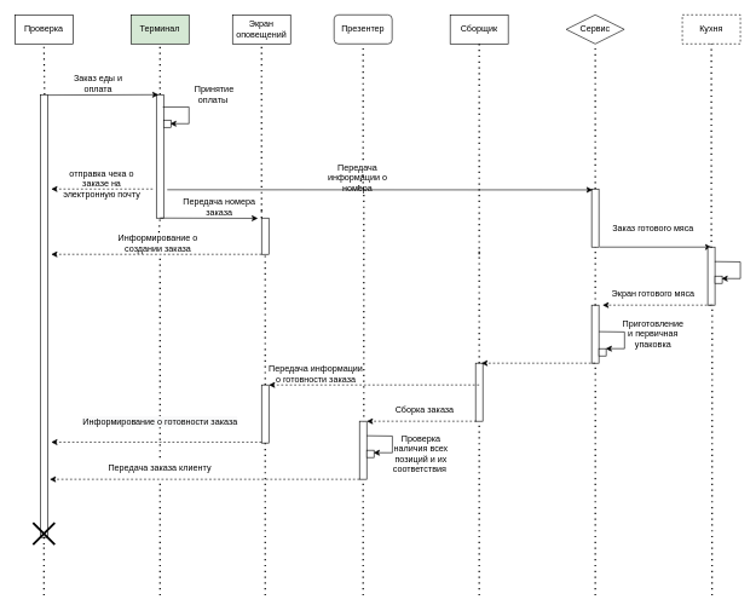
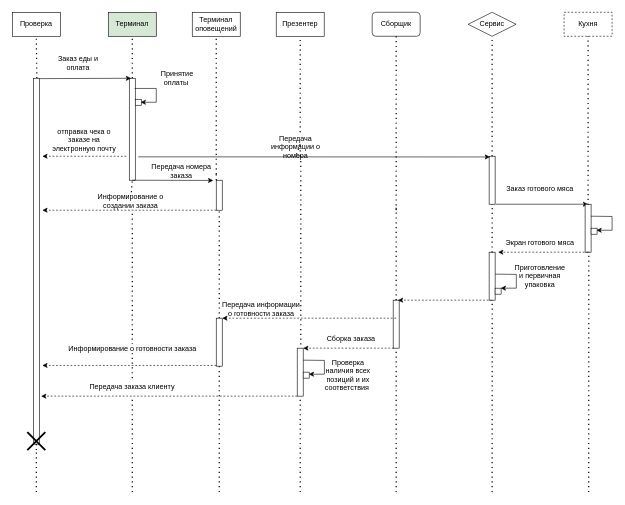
- <mxCell id="54" value="Экран оповещений" style="rounded=0;whiteSpace=wrap;html=1;" vertex="1" parent="1"><mxGeometry x="320" y="20" width="80" height="40" as="geometry" /></mxCell>
+ <mxCell id="54" value="Терминал оповещений" style="rounded=0;whiteSpace=wrap;html=1;" vertex="1" parent="1"><mxGeometry x="320" y="20" width="80" height="40" as="geometry" /></mxCell>
- <mxCell id="13" value="Презентер" style="whiteSpace=wrap;html=1;rounded=1;" parent="1" vertex="1"><mxGeometry x="460" y="20" width="80" height="40" as="geometry" /></mxCell>
+ <mxCell id="13" value="Презентер" style="rounded=0;whiteSpace=wrap;html=1;" parent="1" vertex="1"><mxGeometry x="460" y="20" width="80" height="40" as="geometry" /></mxCell>
- <mxCell id="14" value="&lt;font style=&quot;vertical-align: inherit;&quot;&gt;&lt;font style=&quot;vertical-align: inherit;&quot;&gt;Сборщик&lt;/font&gt;&lt;/font&gt;" style="rounded=0;whiteSpace=wrap;html=1;" parent="1" vertex="1"><mxGeometry x="620" y="20" width="80" height="40" as="geometry" /></mxCell>
+ <mxCell id="14" value="&lt;font style=&quot;vertical-align: inherit;&quot;&gt;&lt;font style=&quot;vertical-align: inherit;&quot;&gt;Сборщик&lt;/font&gt;&lt;/font&gt;" style="whiteSpace=wrap;html=1;rounded=1;" parent="1" vertex="1"><mxGeometry x="620" y="20" width="80" height="40" as="geometry" /></mxCell>
- <mxCell id="12" value="Заказ еды и оплата" style="text;html=1;strokeColor=none;fillColor=none;align=center;verticalAlign=middle;whiteSpace=wrap;rounded=0;" parent="1" vertex="1"><mxGeometry x="90" y="100" width="90" height="30" as="geometry" /></mxCell>
+ <mxCell id="12" value="Заказ еды и оплата" style="text;html=1;strokeColor=none;fillColor=none;align=center;verticalAlign=middle;whiteSpace=wrap;rounded=0;" parent="1" vertex="1"><mxGeometry x="85" y="90" width="90" height="30" as="geometry" /></mxCell>
- <mxCell id="44" value="отправка чека о заказе на электронную почту" style="text;html=1;strokeColor=none;fillColor=none;align=center;verticalAlign=middle;whiteSpace=wrap;rounded=0;" vertex="1" parent="1"><mxGeometry x="80" y="237.5" width="120" height="30" as="geometry" /></mxCell>
+ <mxCell id="44" value="отправка чека о заказе на электронную почту" style="text;html=1;strokeColor=none;fillColor=none;align=center;verticalAlign=middle;whiteSpace=wrap;rounded=0;" vertex="1" parent="1"><mxGeometry x="80" y="217.5" width="120" height="30" as="geometry" /></mxCell>
